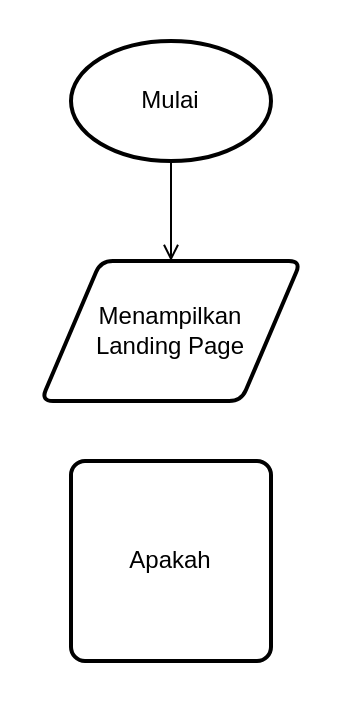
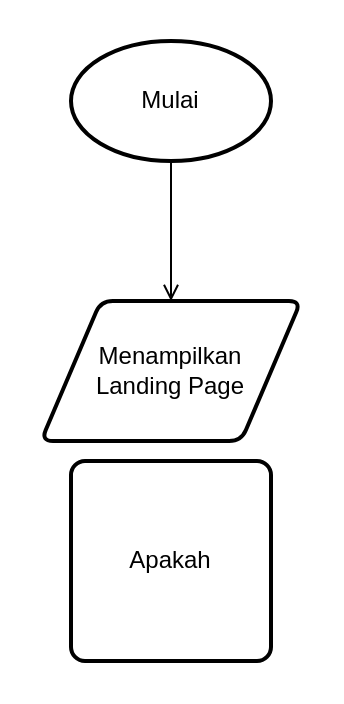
- <mxCell id="4" value="Menampilkan&lt;div&gt;Landing Page&lt;/div&gt;" style="shape=parallelogram;html=1;strokeWidth=2;perimeter=parallelogramPerimeter;whiteSpace=wrap;rounded=1;arcSize=12;size=0.23;" vertex="1" parent="1"><mxGeometry x="20" y="130" width="130" height="70" as="geometry" /></mxCell>
+ <mxCell id="4" value="Menampilkan&lt;div&gt;Landing Page&lt;/div&gt;" style="shape=parallelogram;html=1;strokeWidth=2;perimeter=parallelogramPerimeter;whiteSpace=wrap;rounded=1;arcSize=12;size=0.23;" vertex="1" parent="1"><mxGeometry x="20" y="150" width="130" height="70" as="geometry" /></mxCell>
